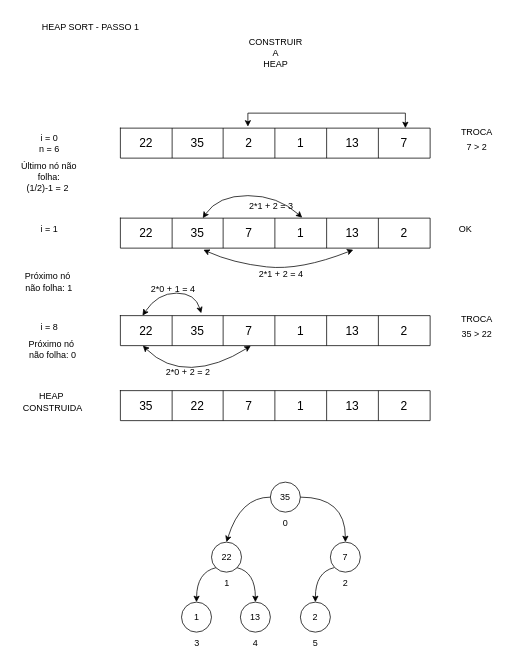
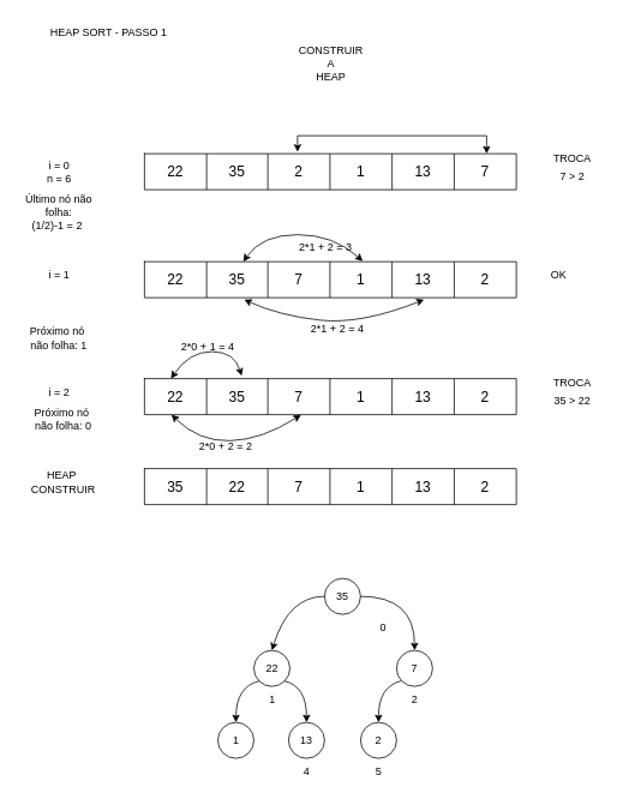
- <mxCell id="32" value="i = 8" style="text;html=1;align=center;verticalAlign=middle;resizable=0;points=[];autosize=1;strokeColor=none;fillColor=none;" vertex="1" parent="1"><mxGeometry x="40" y="420" width="50" height="30" as="geometry" /></mxCell>
+ <mxCell id="32" value="i = 2" style="text;html=1;align=center;verticalAlign=middle;resizable=0;points=[];autosize=1;strokeColor=none;fillColor=none;" vertex="1" parent="1"><mxGeometry x="40" y="420" width="50" height="30" as="geometry" /></mxCell>
- <mxCell id="57" value="&lt;span style=&quot;text-wrap-mode: nowrap;&quot;&gt;HEAP&amp;nbsp;&lt;/span&gt;&lt;div&gt;&lt;span style=&quot;text-wrap-mode: nowrap;&quot;&gt;CONSTRUIDA&lt;/span&gt;&lt;/div&gt;" style="text;html=1;align=center;verticalAlign=middle;whiteSpace=wrap;rounded=0;" vertex="1" parent="1"><mxGeometry x="30" y="520" width="80" height="30" as="geometry" /></mxCell>
+ <mxCell id="57" value="&lt;span style=&quot;text-wrap-mode: nowrap;&quot;&gt;HEAP&amp;nbsp;&lt;/span&gt;&lt;div&gt;&lt;span style=&quot;text-wrap-mode: nowrap;&quot;&gt;CONSTRUIR&lt;/span&gt;&lt;/div&gt;" style="text;html=1;align=center;verticalAlign=middle;whiteSpace=wrap;rounded=0;" vertex="1" parent="1"><mxGeometry x="30" y="520" width="80" height="30" as="geometry" /></mxCell>
- <mxCell id="69" value="0" style="text;html=1;align=center;verticalAlign=middle;resizable=0;points=[];autosize=1;strokeColor=none;fillColor=none;" vertex="1" parent="1"><mxGeometry x="365" y="682" width="30" height="30" as="geometry" /></mxCell>
+ <mxCell id="69" value="0" style="text;html=1;align=center;verticalAlign=middle;resizable=0;points=[];autosize=1;strokeColor=none;fillColor=none;" vertex="1" parent="1"><mxGeometry x="410" y="682" width="30" height="30" as="geometry" /></mxCell>
- <mxCell id="72" value="3" style="text;html=1;align=center;verticalAlign=middle;resizable=0;points=[];autosize=1;strokeColor=none;fillColor=none;" vertex="1" parent="1"><mxGeometry x="246.5" y="842" width="30" height="30" as="geometry" /></mxCell>
